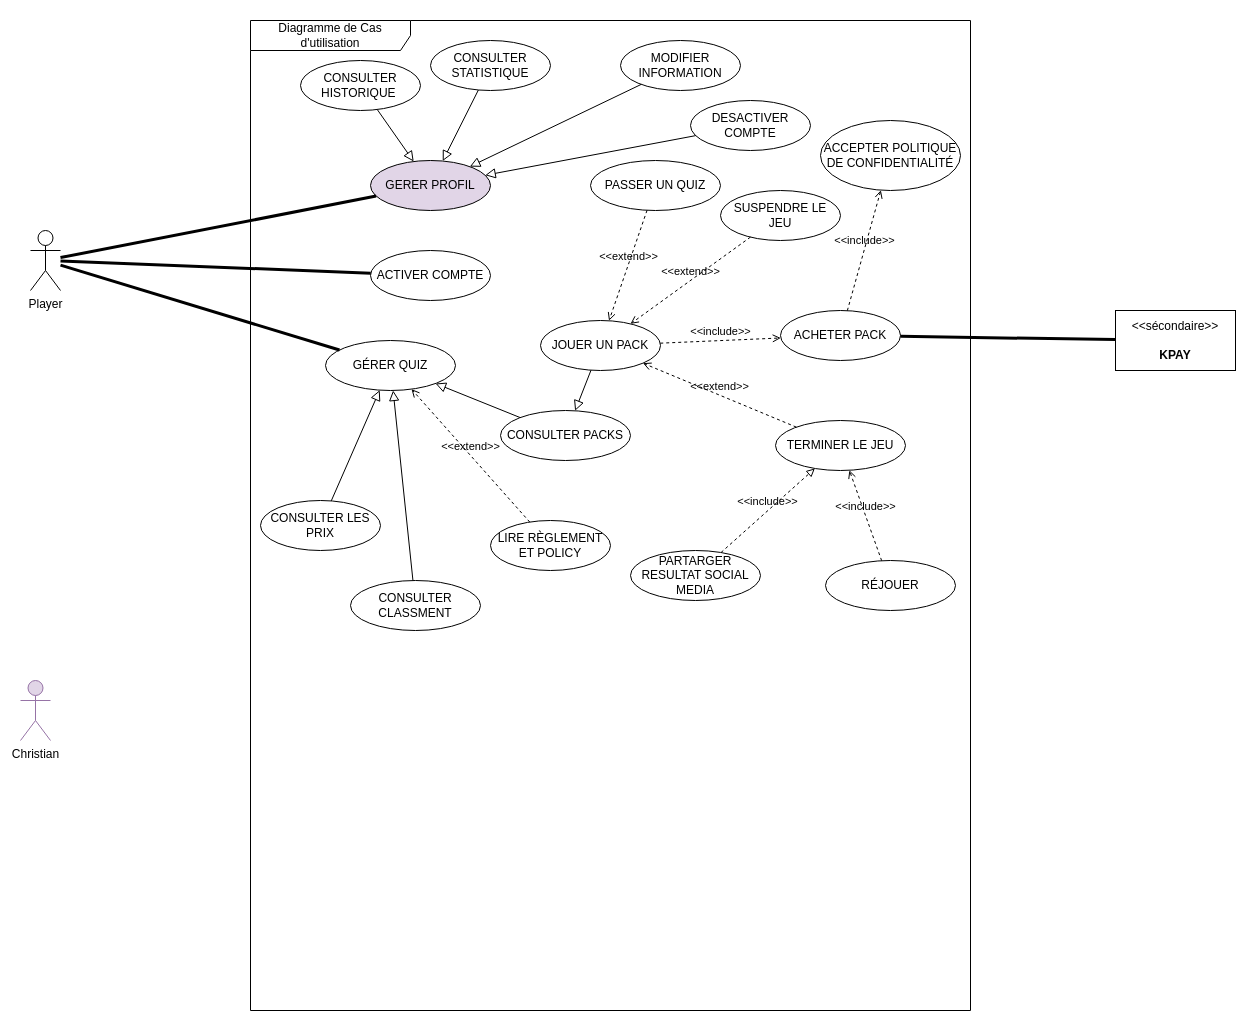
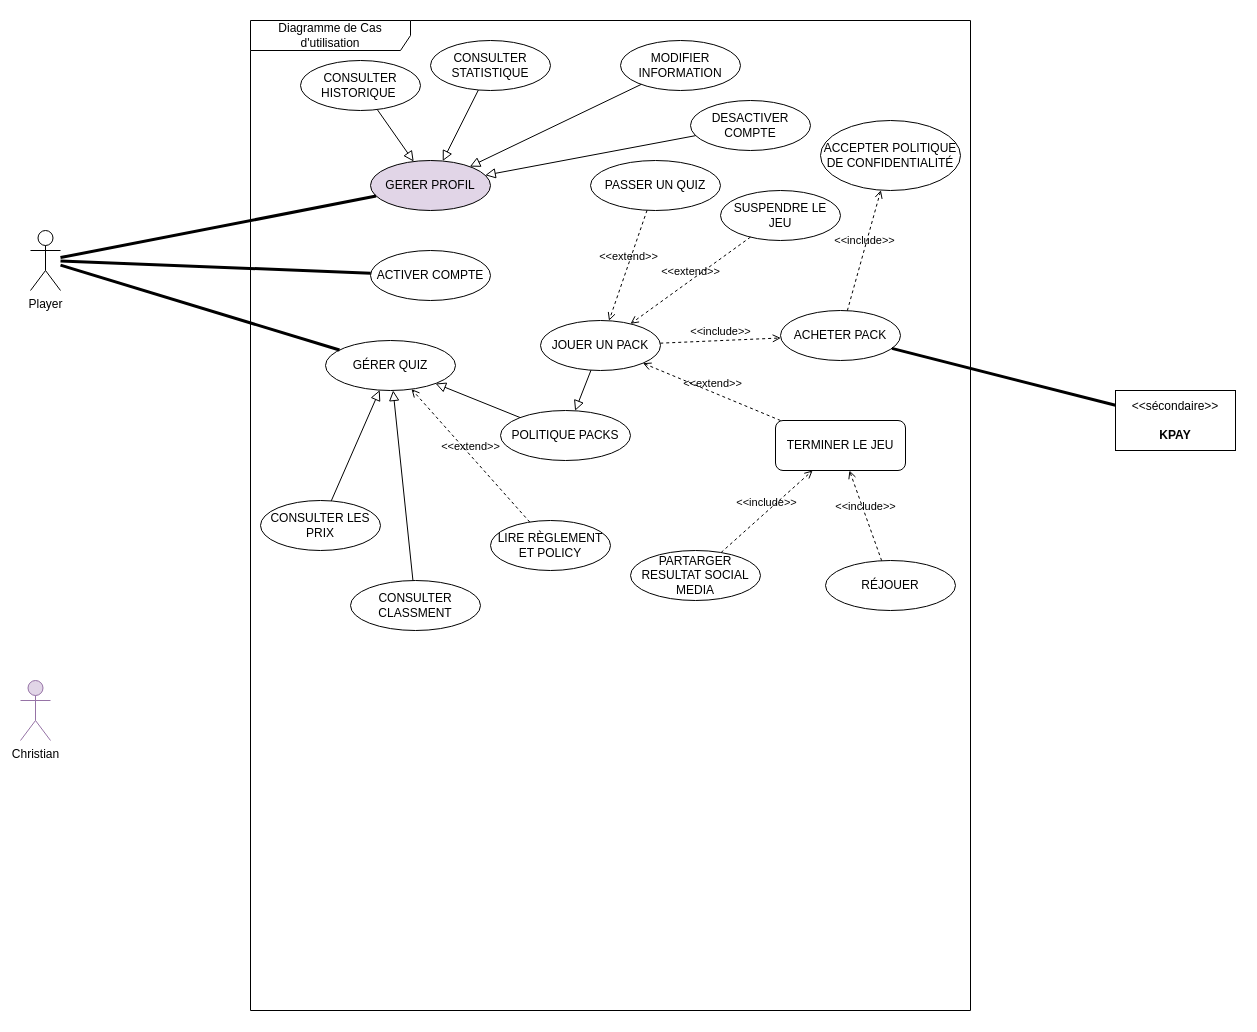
- <mxCell id="51" value="&amp;lt;&amp;lt;sécondaire&amp;gt;&amp;gt;&lt;br&gt;&lt;br&gt;&lt;b&gt;KPAY&lt;/b&gt;" style="html=1;align=center;verticalAlign=middle;dashed=0;whiteSpace=wrap;" parent="1" vertex="1"><mxGeometry x="1115" y="310" width="120" height="60" as="geometry" /></mxCell>
+ <mxCell id="51" value="&amp;lt;&amp;lt;sécondaire&amp;gt;&amp;gt;&lt;br&gt;&lt;br&gt;&lt;b&gt;KPAY&lt;/b&gt;" style="html=1;align=center;verticalAlign=middle;dashed=0;whiteSpace=wrap;" parent="1" vertex="1"><mxGeometry x="1115" y="390" width="120" height="60" as="geometry" /></mxCell>
- <mxCell id="24" value="CONSULTER PACKS" style="ellipse;whiteSpace=wrap;html=1;" parent="4" vertex="1"><mxGeometry x="250" y="390" width="130" height="50" as="geometry" /></mxCell>
+ <mxCell id="24" value="POLITIQUE PACKS" style="ellipse;whiteSpace=wrap;html=1;" parent="4" vertex="1"><mxGeometry x="250" y="390" width="130" height="50" as="geometry" /></mxCell>
- <mxCell id="44" value="TERMINER LE JEU" style="ellipse;whiteSpace=wrap;html=1;" parent="4" vertex="1"><mxGeometry x="525" y="400" width="130" height="50" as="geometry" /></mxCell>
+ <mxCell id="44" value="TERMINER LE JEU" style="whiteSpace=wrap;html=1;rounded=1;" parent="4" vertex="1"><mxGeometry x="525" y="400" width="130" height="50" as="geometry" /></mxCell>
- <mxCell id="47" value="&amp;lt;&amp;lt;include&amp;gt;&amp;gt;" style="html=1;verticalAlign=bottom;labelBackgroundColor=none;endArrow=block;endFill=0;dashed=1;rounded=0;" parent="4" source="35" target="44" edge="1"><mxGeometry width="160" relative="1" as="geometry"><mxPoint x="643" y="600" as="sourcePoint" /><mxPoint x="607" y="530" as="targetPoint" /></mxGeometry></mxCell>
+ <mxCell id="47" value="&amp;lt;&amp;lt;include&amp;gt;&amp;gt;" style="html=1;verticalAlign=bottom;labelBackgroundColor=none;endArrow=open;endFill=0;dashed=1;rounded=0;" parent="4" source="35" target="44" edge="1"><mxGeometry width="160" relative="1" as="geometry"><mxPoint x="643" y="600" as="sourcePoint" /><mxPoint x="607" y="530" as="targetPoint" /></mxGeometry></mxCell>
